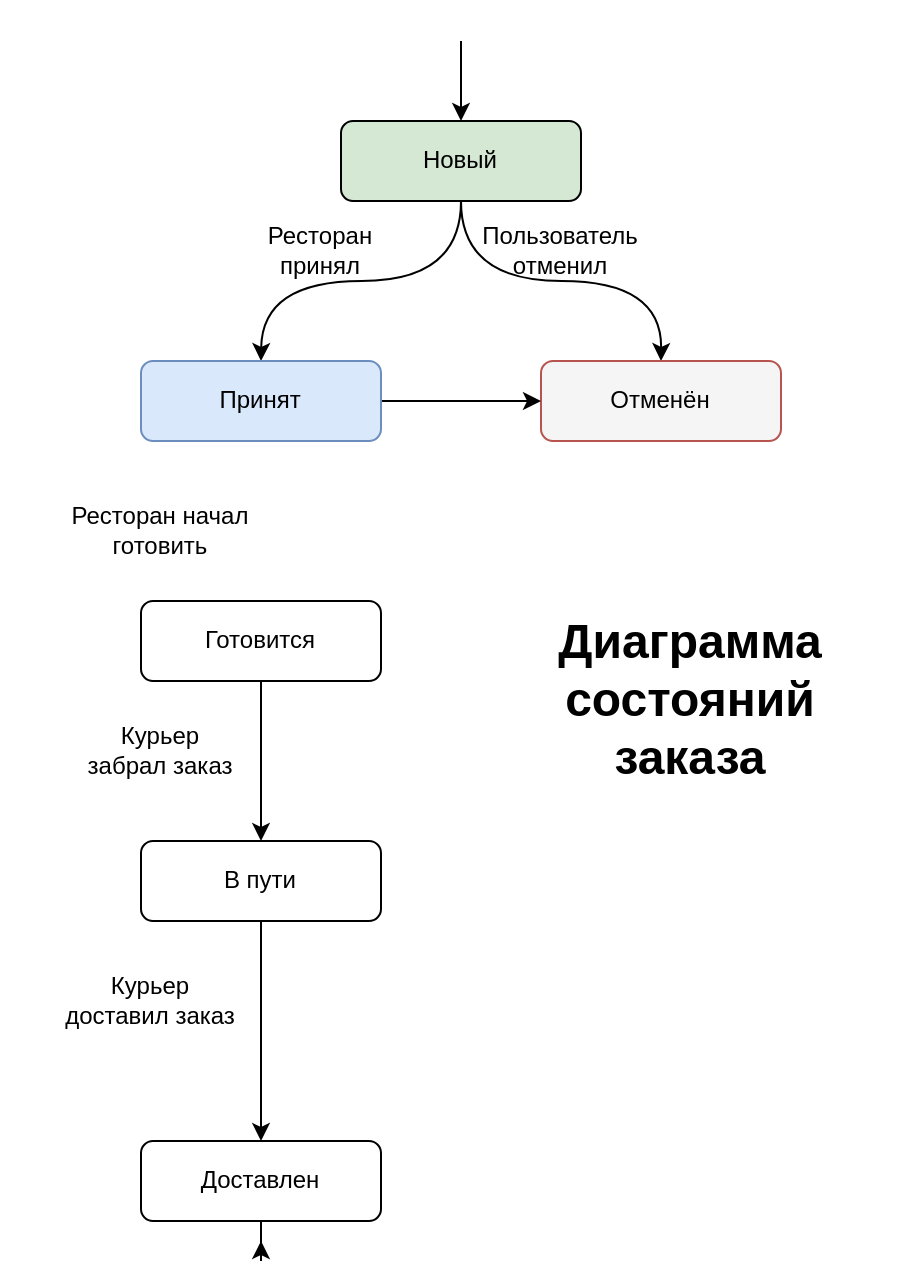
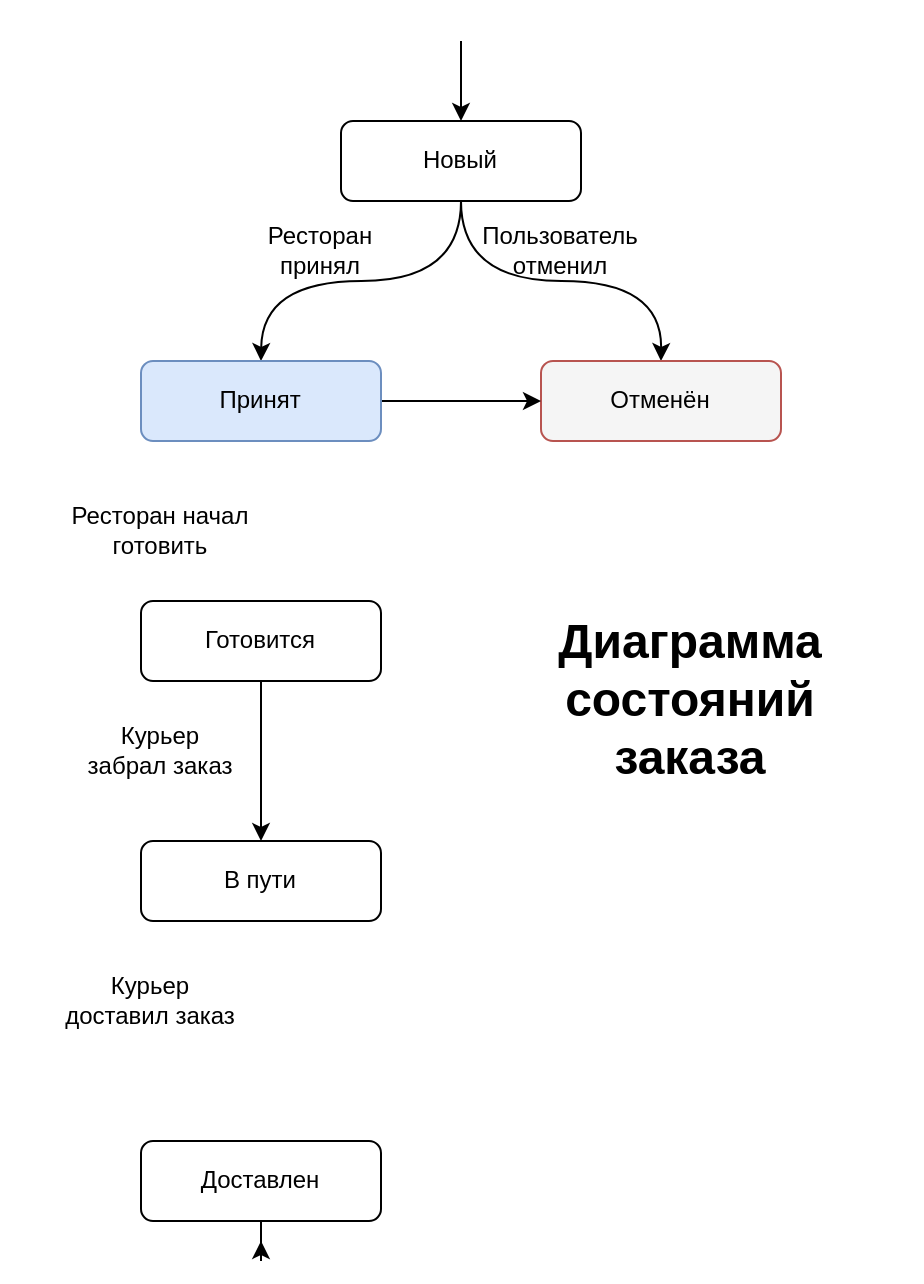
- <mxCell id="4" value="Новый" style="rounded=1;whiteSpace=wrap;html=1;fillColor=#d5e8d4;" vertex="1" parent="1"><mxGeometry x="170" y="60" width="120" height="40" as="geometry" /></mxCell>
+ <mxCell id="4" value="Новый" style="rounded=1;whiteSpace=wrap;html=1;" vertex="1" parent="1"><mxGeometry x="170" y="60" width="120" height="40" as="geometry" /></mxCell>
- <mxCell id="15" style="edgeStyle=orthogonalEdgeStyle;rounded=0;orthogonalLoop=1;jettySize=auto;html=1;entryX=0.5;entryY=0;entryDx=0;entryDy=0;" edge="1" parent="1" source="16" target="19"><mxGeometry relative="1" as="geometry" /></mxCell>
